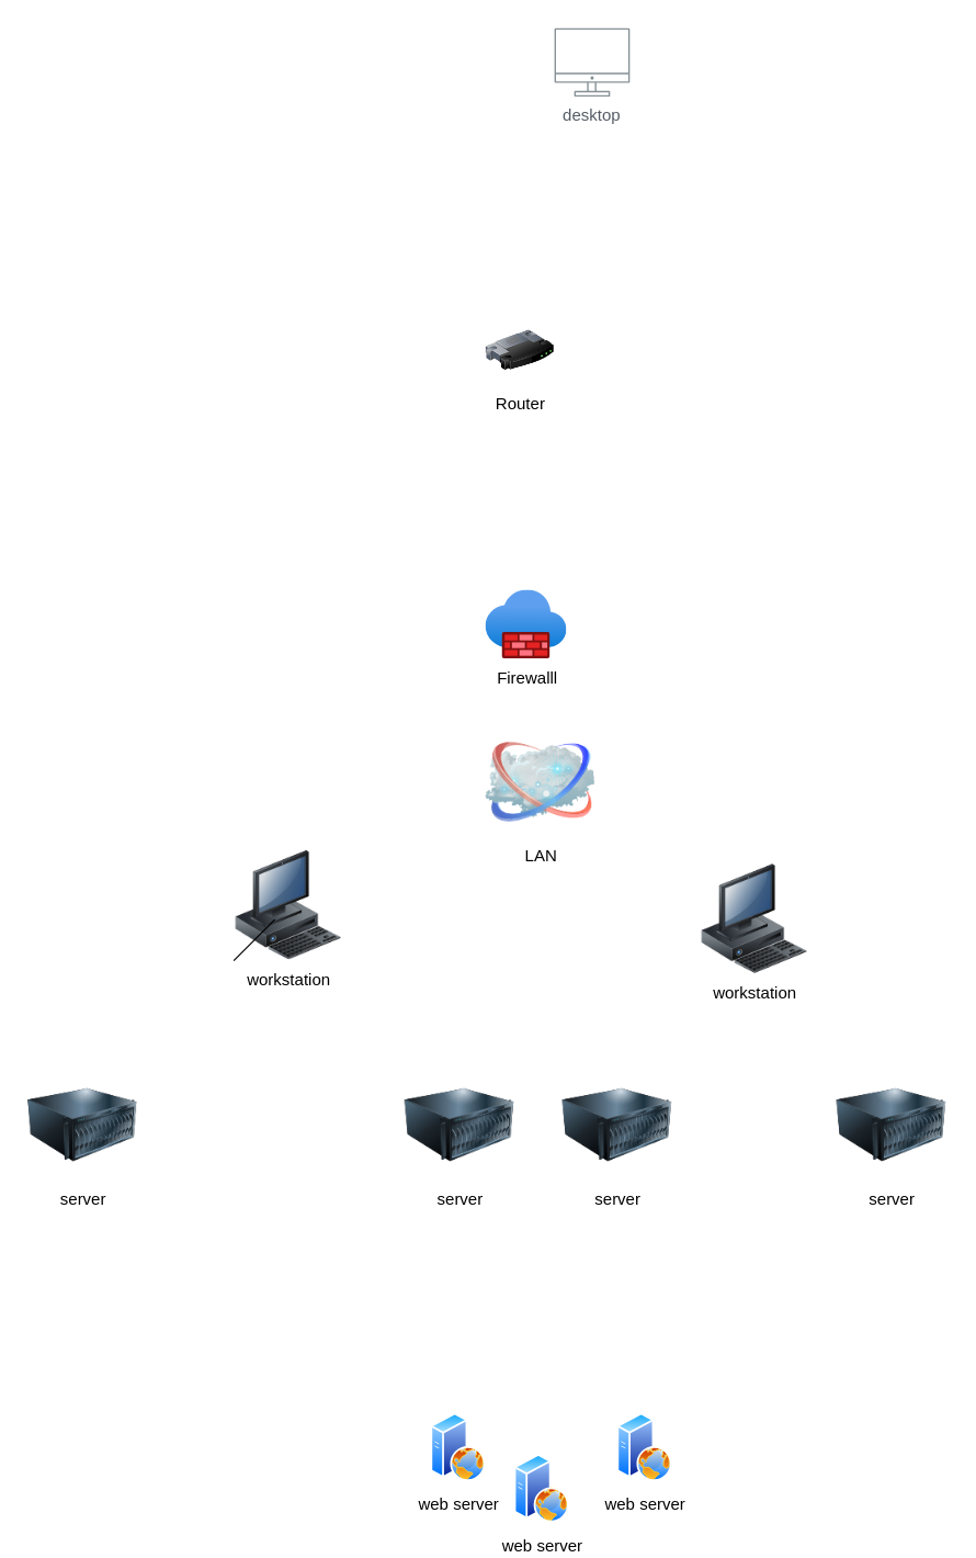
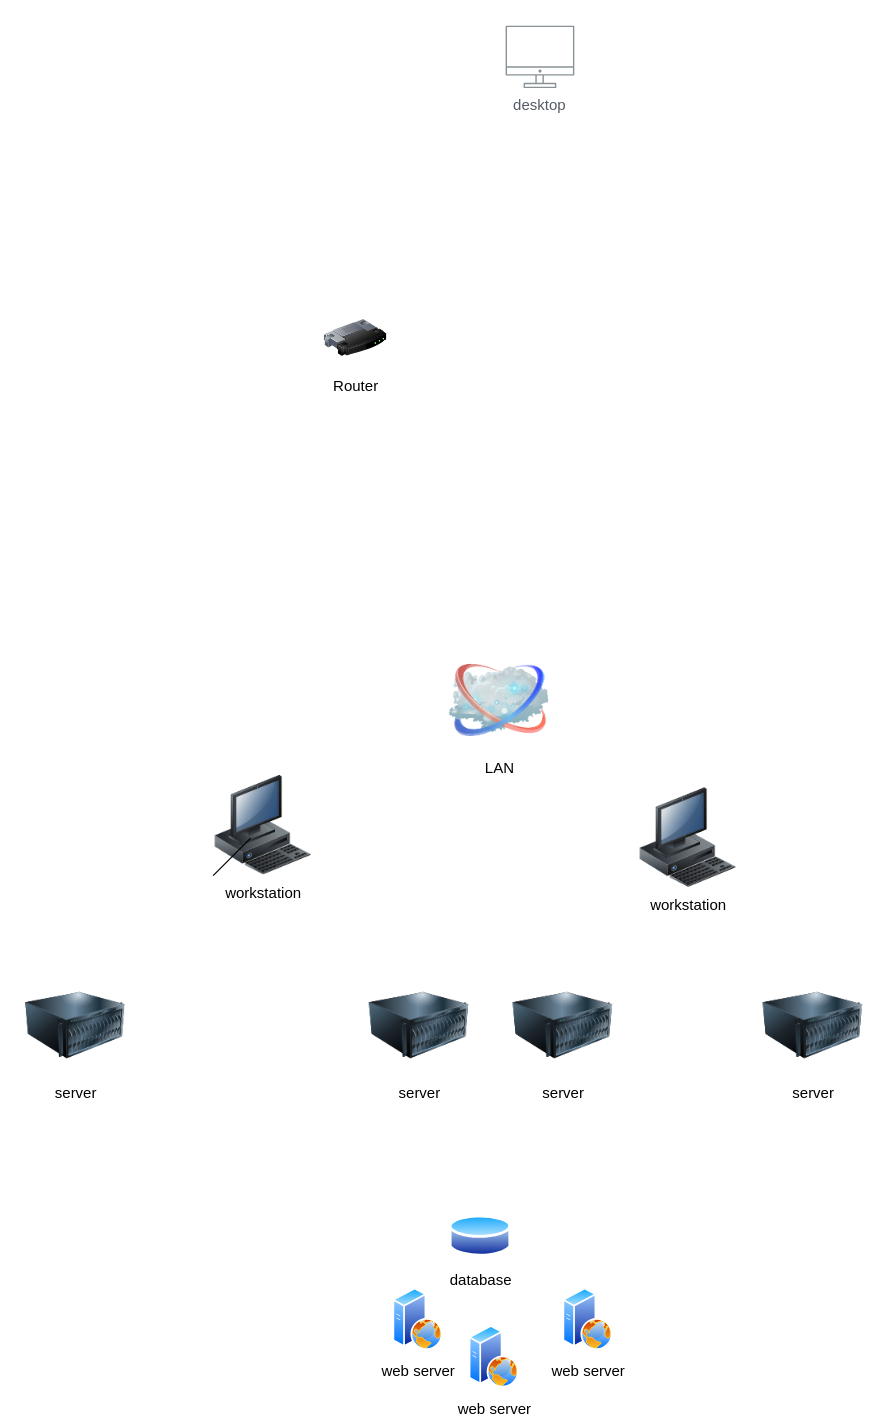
- <mxCell id="4" value="Router" style="image;html=1;image=img/lib/clip_art/networking/Router_128x128.png" vertex="1" parent="1"><mxGeometry x="354" y="230" width="50" height="50" as="geometry" /></mxCell>
+ <mxCell id="4" value="Router" style="image;html=1;image=img/lib/clip_art/networking/Router_128x128.png" vertex="1" parent="1"><mxGeometry x="259" y="245" width="50" height="50" as="geometry" /></mxCell>
- <mxCell id="3" value="Firewalll" style="image;aspect=fixed;html=1;points=[];align=center;fontSize=12;image=img/lib/azure2/networking/Firewalls.svg;" vertex="1" parent="1"><mxGeometry x="354" y="430" width="59.16" height="50" as="geometry" /></mxCell>
- <mxCell id="16" value="LAN&lt;br&gt;" style="image;html=1;image=img/lib/clip_art/networking/Cloud_128x128.png" vertex="1" parent="1"><mxGeometry x="354" y="530" width="80" height="80" as="geometry" /></mxCell>
+ <mxCell id="16" value="LAN&lt;br&gt;" style="image;html=1;image=img/lib/clip_art/networking/Cloud_128x128.png" vertex="1" parent="1"><mxGeometry x="359" y="520" width="80" height="80" as="geometry" /></mxCell>
+ <mxCell id="8" value="database" style="image;aspect=fixed;perimeter=ellipsePerimeter;html=1;align=center;shadow=0;dashed=0;spacingTop=3;image=img/lib/active_directory/database.svg;" vertex="1" parent="1"><mxGeometry x="359" y="970" width="50" height="37" as="geometry" /></mxCell>
